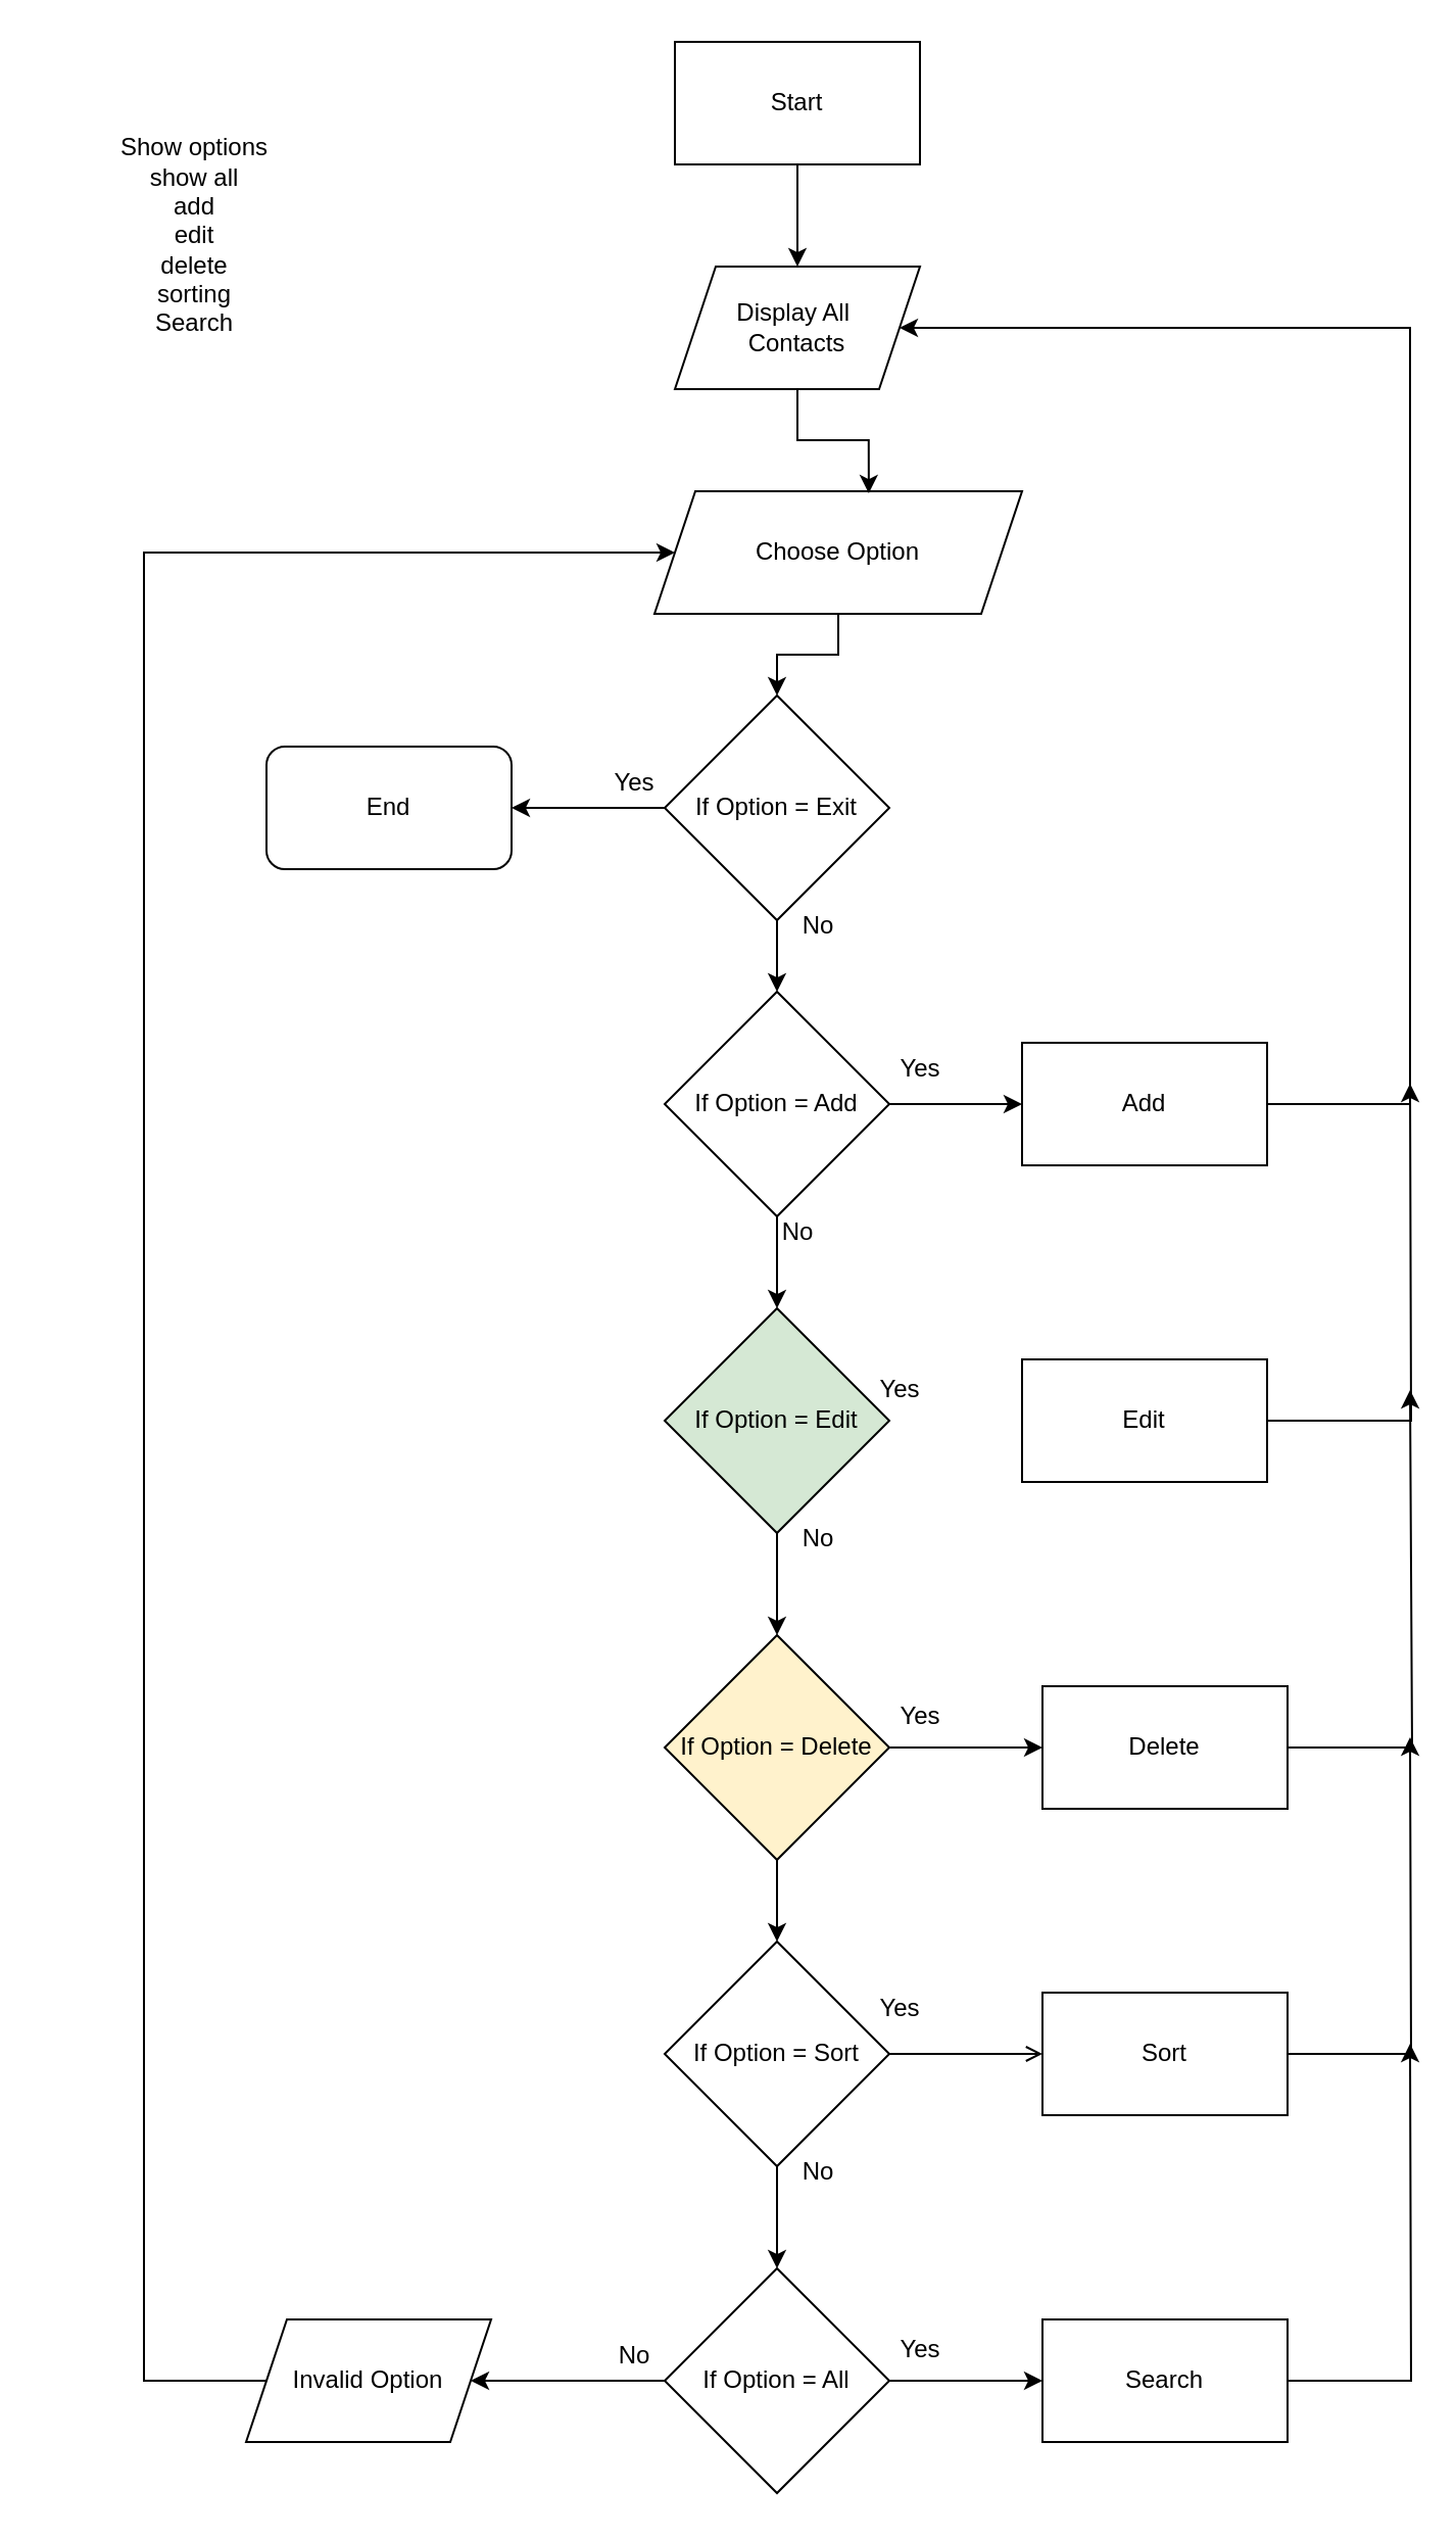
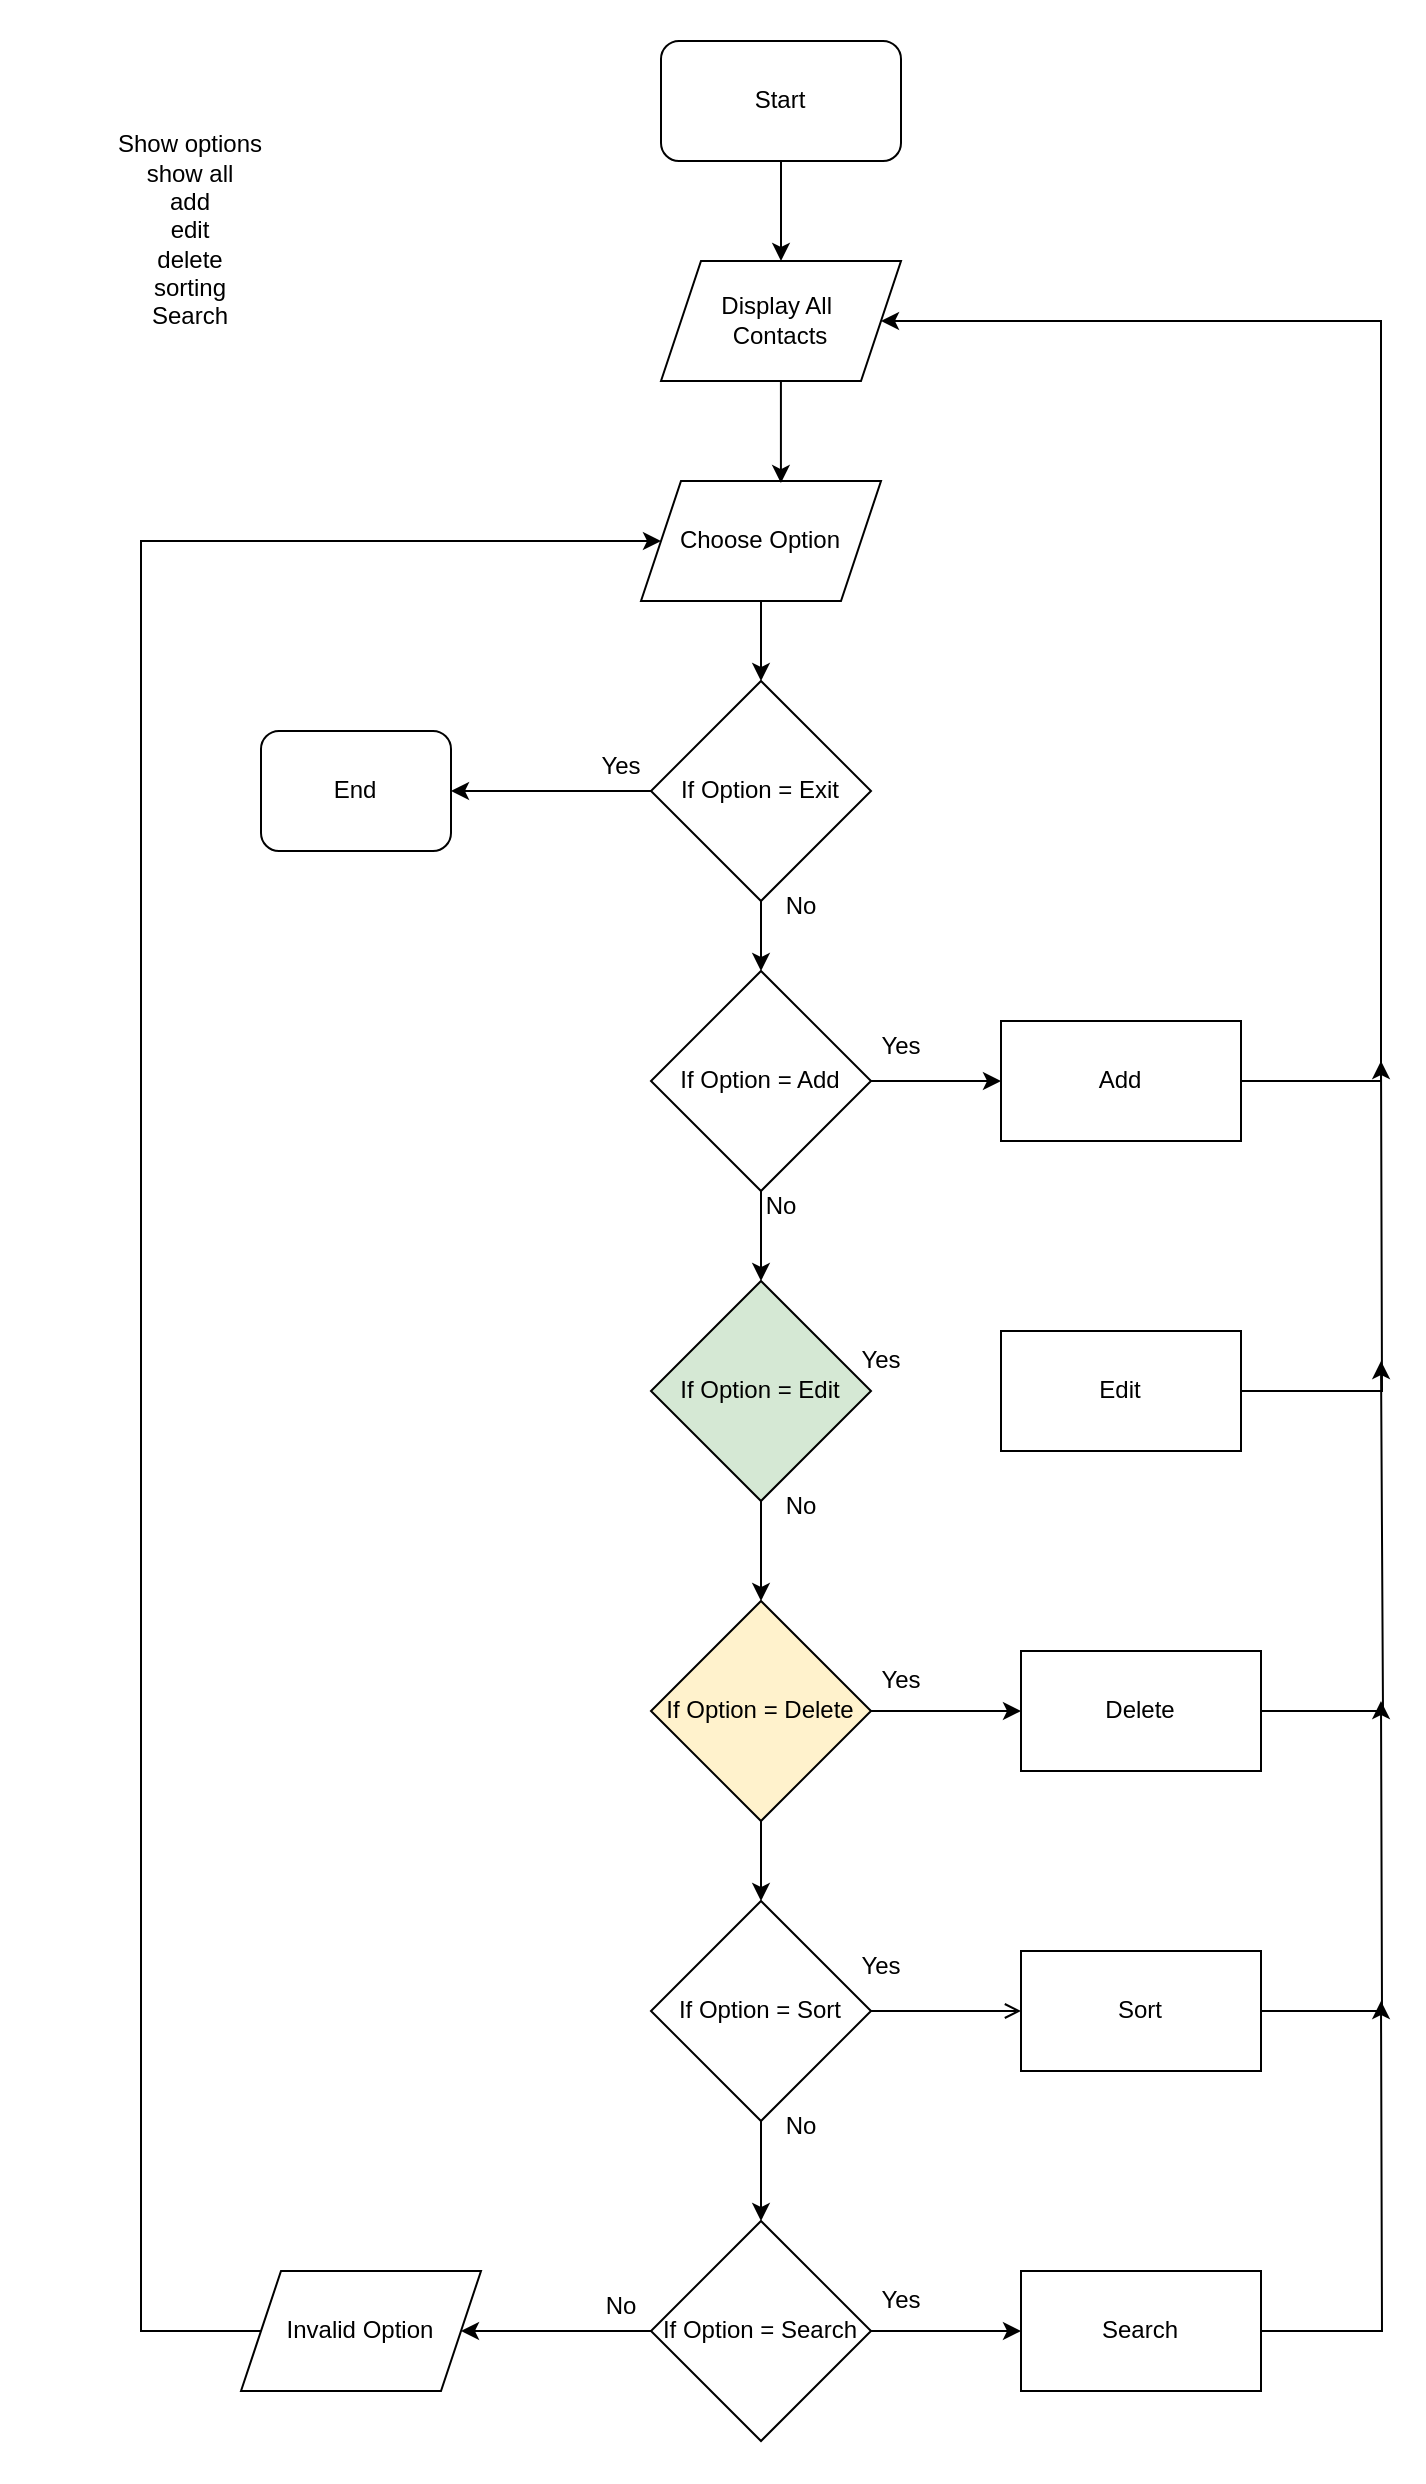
- <mxCell id="3" value="Start" style="whiteSpace=wrap;html=1;rounded=0;" vertex="1" parent="1"><mxGeometry x="330" y="20" width="120" height="60" as="geometry" /></mxCell>
+ <mxCell id="3" value="Start" style="rounded=1;whiteSpace=wrap;html=1;" vertex="1" parent="1"><mxGeometry x="330" y="20" width="120" height="60" as="geometry" /></mxCell>
- <mxCell id="7" value="Choose Option" style="shape=parallelogram;perimeter=parallelogramPerimeter;whiteSpace=wrap;html=1;fixedSize=1;" vertex="1" parent="1"><mxGeometry x="320" y="240" width="180" height="60" as="geometry" /></mxCell>
+ <mxCell id="7" value="Choose Option" style="shape=parallelogram;perimeter=parallelogramPerimeter;whiteSpace=wrap;html=1;fixedSize=1;" vertex="1" parent="1"><mxGeometry x="320" y="240" width="120" height="60" as="geometry" /></mxCell>
- <mxCell id="12" value="End" style="rounded=1;whiteSpace=wrap;html=1;" vertex="1" parent="1"><mxGeometry x="130" y="365" width="120" height="60" as="geometry" /></mxCell>
+ <mxCell id="12" value="End" style="rounded=1;whiteSpace=wrap;html=1;" vertex="1" parent="1"><mxGeometry x="130" y="365" width="95" height="60" as="geometry" /></mxCell>
- <mxCell id="42" value="If Option = All" style="rhombus;whiteSpace=wrap;html=1;" vertex="1" parent="1"><mxGeometry x="325" y="1110" width="110" height="110" as="geometry" /></mxCell>
+ <mxCell id="42" value="If Option = Search" style="rhombus;whiteSpace=wrap;html=1;" vertex="1" parent="1"><mxGeometry x="325" y="1110" width="110" height="110" as="geometry" /></mxCell>
